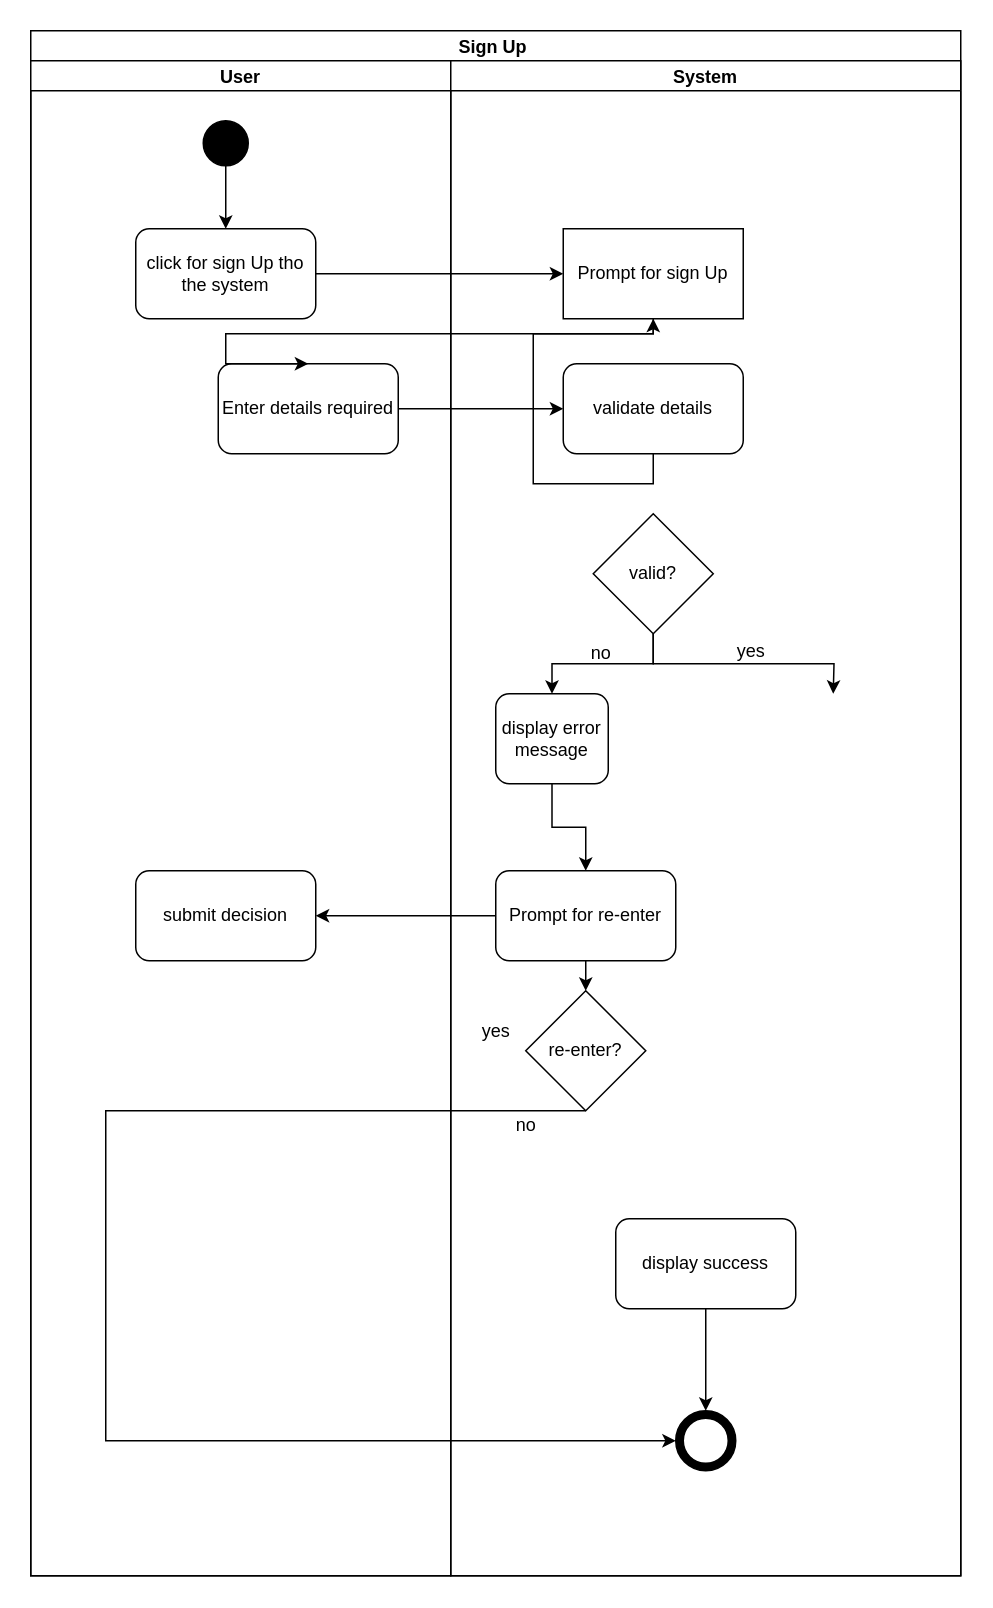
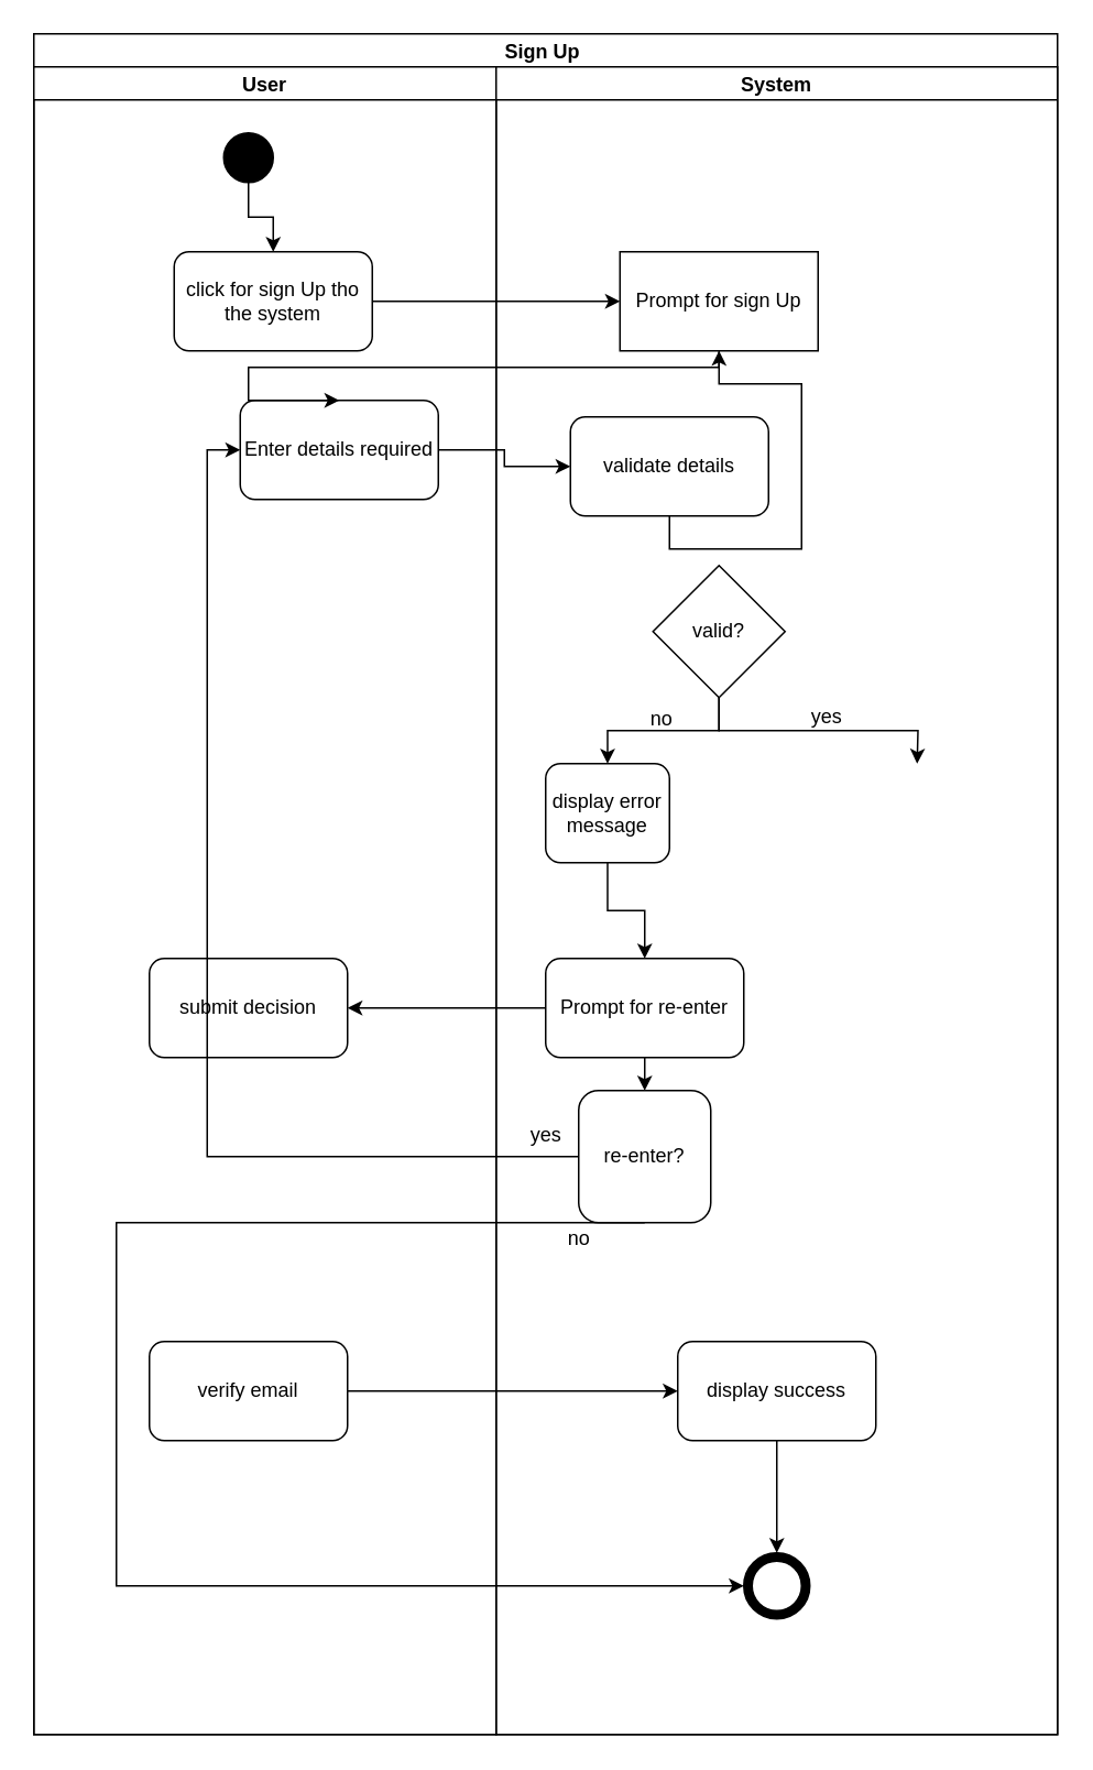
- <mxCell id="4" value="click for sign Up tho the system" style="rounded=1;whiteSpace=wrap;html=1;fillColor=none;" vertex="1" parent="3"><mxGeometry x="70" y="112" width="120" height="60" as="geometry" /></mxCell>
+ <mxCell id="4" value="click for sign Up tho the system" style="rounded=1;whiteSpace=wrap;html=1;fillColor=none;" vertex="1" parent="3"><mxGeometry x="85" y="112" width="120" height="60" as="geometry" /></mxCell>
- <mxCell id="17" value="validate details" style="rounded=1;whiteSpace=wrap;html=1;fillColor=none;" vertex="1" parent="14"><mxGeometry x="75" y="202" width="120" height="60" as="geometry" /></mxCell>
+ <mxCell id="17" value="validate details" style="rounded=1;whiteSpace=wrap;html=1;fillColor=none;" vertex="1" parent="14"><mxGeometry x="45" y="212" width="120" height="60" as="geometry" /></mxCell>
+ <mxCell id="32" style="edgeStyle=orthogonalEdgeStyle;rounded=0;orthogonalLoop=1;jettySize=auto;html=1;exitX=0;exitY=0.5;exitDx=0;exitDy=0;entryX=0;entryY=0.5;entryDx=0;entryDy=0;" edge="1" parent="2" source="28" target="5"><mxGeometry relative="1" as="geometry" /></mxCell>
- <mxCell id="28" value="re-enter?" style="rhombus;whiteSpace=wrap;html=1;fillColor=none;" vertex="1" parent="14"><mxGeometry x="50" y="620" width="80" height="80" as="geometry" /></mxCell>
+ <mxCell id="28" value="re-enter?" style="whiteSpace=wrap;html=1;fillColor=none;rounded=1;" vertex="1" parent="14"><mxGeometry x="50" y="620" width="80" height="80" as="geometry" /></mxCell>
+ <mxCell id="6" value="verify email" style="rounded=1;whiteSpace=wrap;html=1;fillColor=none;" vertex="1" parent="3"><mxGeometry x="70" y="772" width="120" height="60" as="geometry" /></mxCell>
+ <mxCell id="13" style="edgeStyle=orthogonalEdgeStyle;rounded=0;orthogonalLoop=1;jettySize=auto;html=1;exitX=1;exitY=0.5;exitDx=0;exitDy=0;entryX=0;entryY=0.5;entryDx=0;entryDy=0;" edge="1" parent="2" source="6" target="24"><mxGeometry relative="1" as="geometry" /></mxCell>
